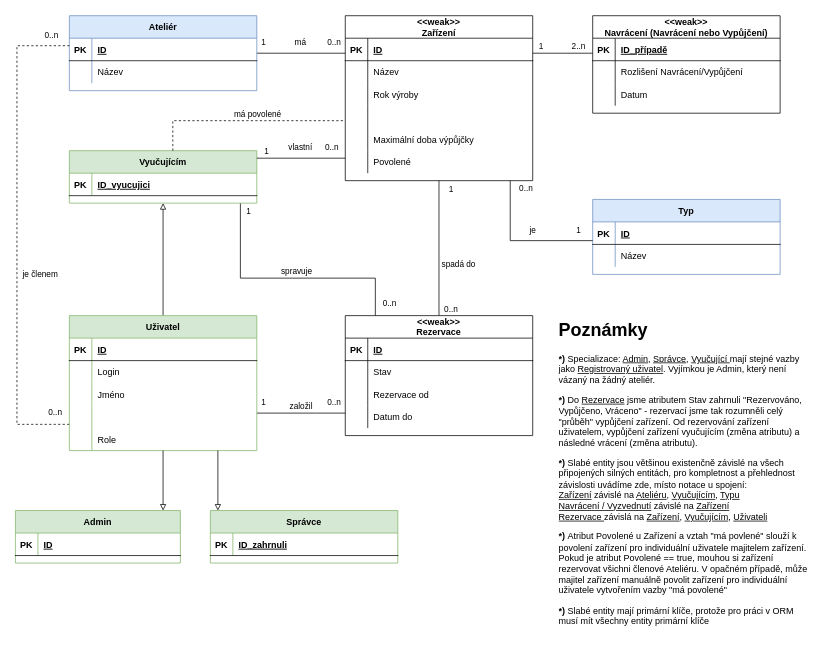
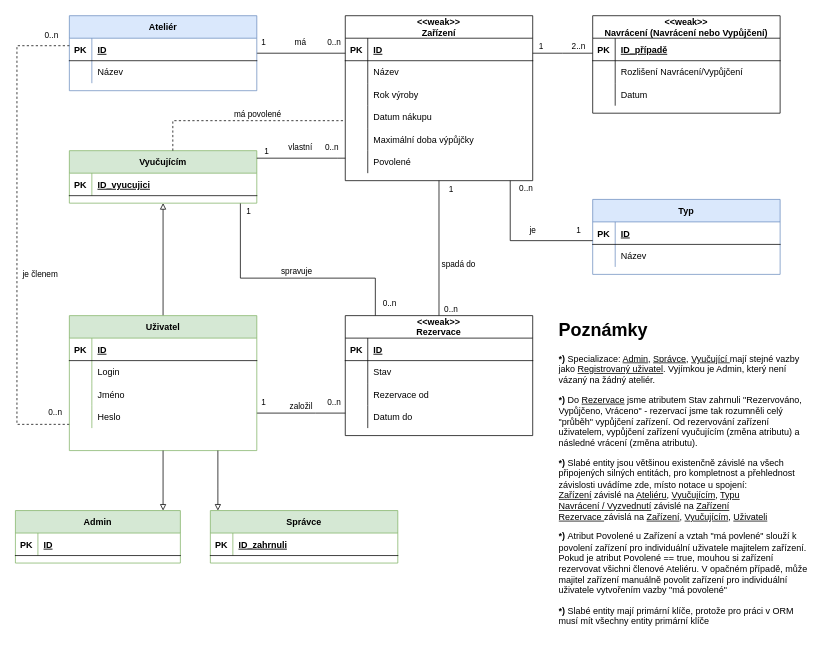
+ <mxCell id="18" value="Datum nákupu" style="shape=partialRectangle;overflow=hidden;connectable=0;fillColor=none;top=0;left=0;bottom=0;right=0;align=left;spacingLeft=6;" parent="16" vertex="1"><mxGeometry x="30" width="220" height="30" as="geometry"><mxRectangle width="220" height="30" as="alternateBounds" /></mxGeometry></mxCell>
+ <mxCell id="107" value="Heslo" style="shape=partialRectangle;overflow=hidden;connectable=0;fillColor=none;top=0;left=0;bottom=0;right=0;align=left;spacingLeft=6;" parent="105" vertex="1"><mxGeometry x="30" width="220" height="30" as="geometry"><mxRectangle width="220" height="30" as="alternateBounds" /></mxGeometry></mxCell>
- <mxCell id="110" value="Role" style="shape=partialRectangle;overflow=hidden;connectable=0;fillColor=none;top=0;left=0;bottom=0;right=0;align=left;spacingLeft=6;" parent="108" vertex="1"><mxGeometry x="30" width="220" height="30" as="geometry"><mxRectangle width="220" height="30" as="alternateBounds" /></mxGeometry></mxCell>
